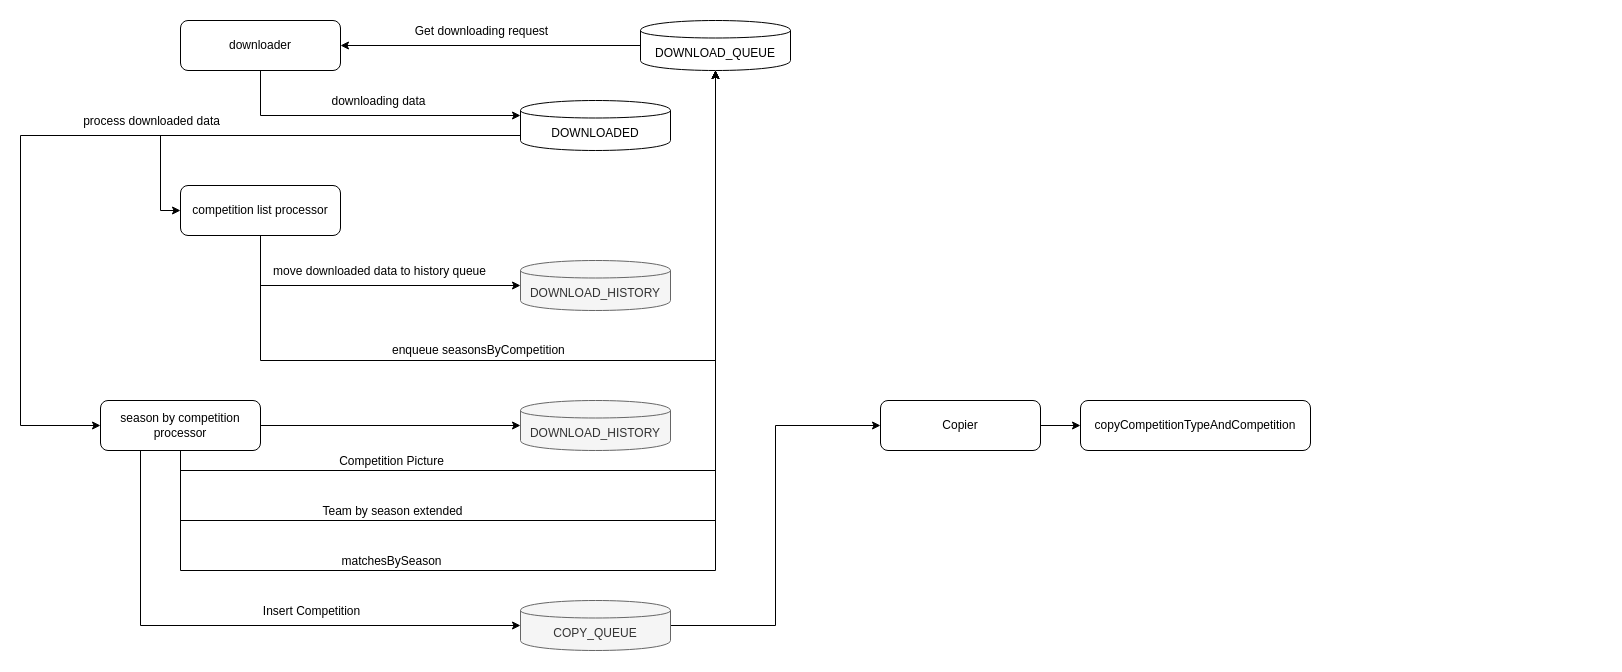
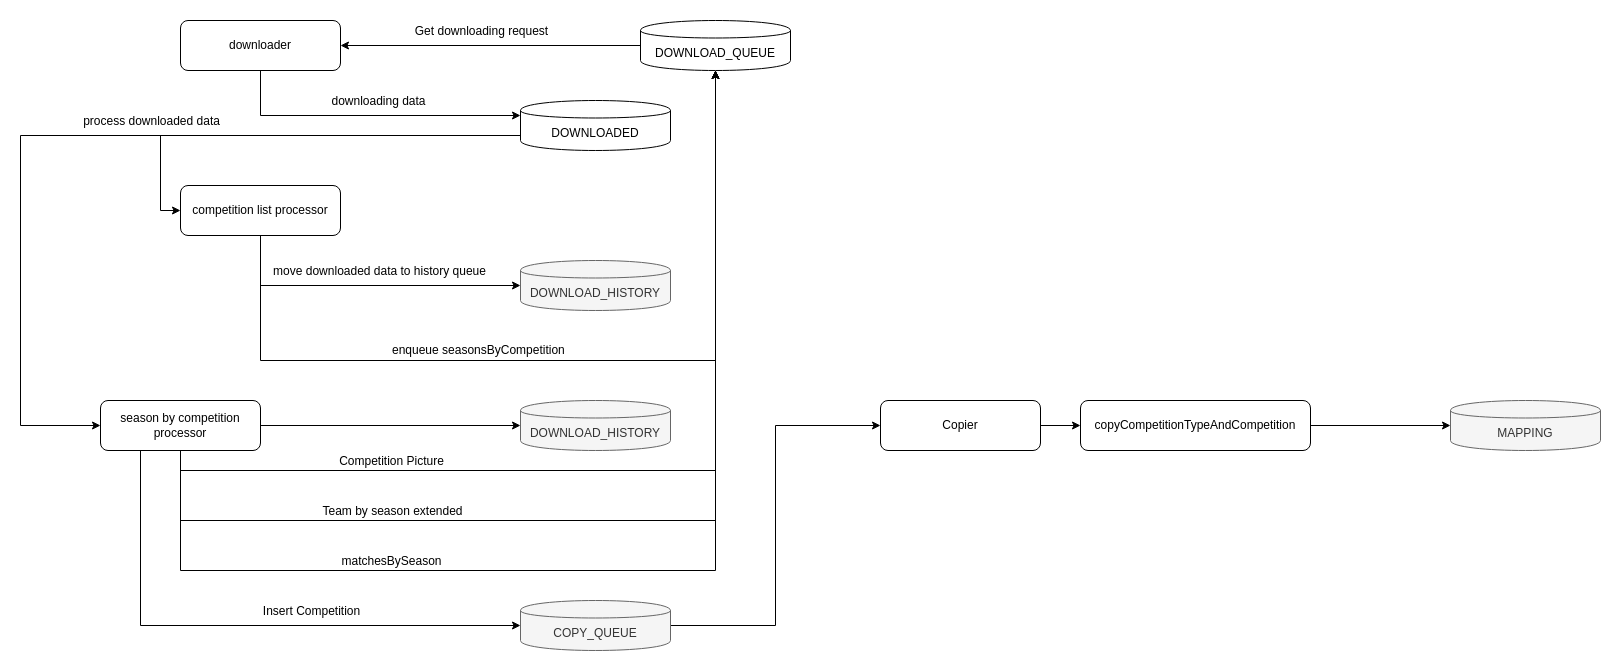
+ <mxCell id="31" style="edgeStyle=orthogonalEdgeStyle;rounded=0;orthogonalLoop=1;jettySize=auto;html=1;exitX=1;exitY=0.5;exitDx=0;exitDy=0;entryX=0;entryY=0.5;entryDx=0;entryDy=0;" edge="1" parent="1" source="34" target="33"><mxGeometry relative="1" as="geometry" /></mxCell>
+ <mxCell id="33" value="MAPPING" style="shape=cylinder;whiteSpace=wrap;html=1;boundedLbl=1;backgroundOutline=1;fillColor=#f5f5f5;strokeColor=#666666;fontColor=#333333;" vertex="1" parent="1"><mxGeometry x="1450" y="400" width="150" height="50" as="geometry" /></mxCell>
